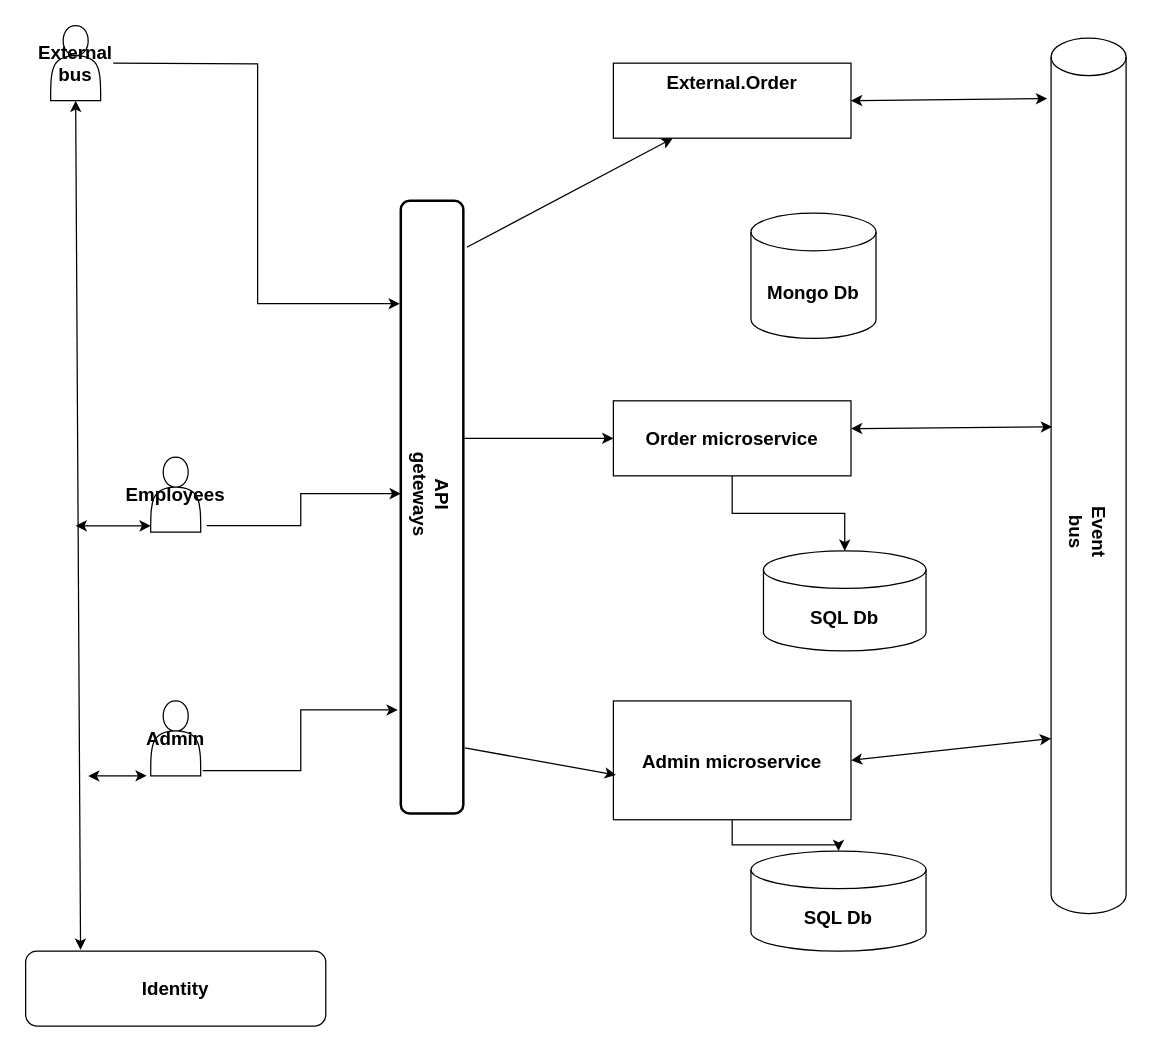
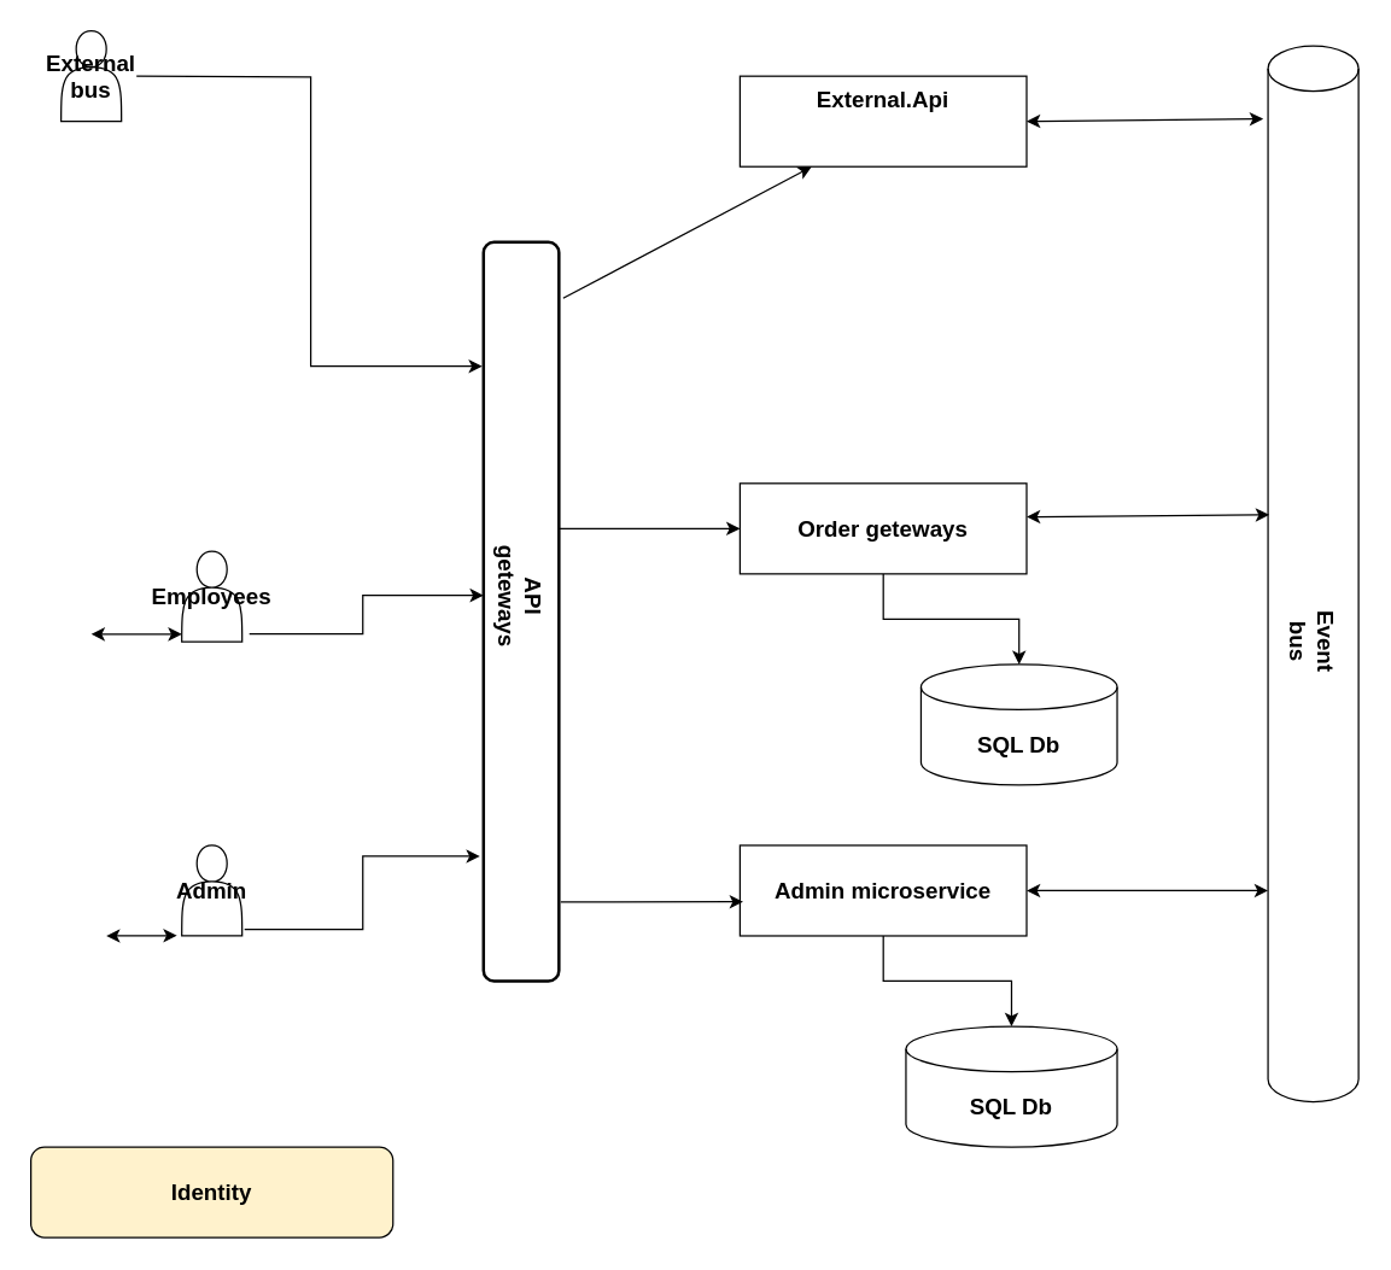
- <mxCell id="3" value="External.Order" style="whiteSpace=wrap;html=1;verticalAlign=top;fontSize=15;fontStyle=1" parent="1" vertex="1"><mxGeometry x="490" y="50" width="190" height="60" as="geometry" /></mxCell>
+ <mxCell id="3" value="External.Api" style="whiteSpace=wrap;html=1;verticalAlign=top;fontSize=15;fontStyle=1" parent="1" vertex="1"><mxGeometry x="490" y="50" width="190" height="60" as="geometry" /></mxCell>
- <mxCell id="4" value="&lt;font style=&quot;font-size: 15px&quot;&gt;&lt;b style=&quot;font-size: 15px&quot;&gt;Mongo Db&lt;/b&gt;&lt;/font&gt;" style="shape=cylinder3;whiteSpace=wrap;html=1;boundedLbl=1;backgroundOutline=1;size=15;fontSize=15;" parent="1" vertex="1"><mxGeometry x="600" y="170" width="100" height="100" as="geometry" /></mxCell>
- <mxCell id="14" value="Order microservice" style="rounded=0;whiteSpace=wrap;html=1;fontSize=15;fontStyle=1" vertex="1" parent="1"><mxGeometry x="490" y="320" width="190" height="60" as="geometry" /></mxCell>
+ <mxCell id="14" value="Order geteways" style="rounded=0;whiteSpace=wrap;html=1;fontSize=15;fontStyle=1" vertex="1" parent="1"><mxGeometry x="490" y="320" width="190" height="60" as="geometry" /></mxCell>
- <mxCell id="12" value="" style="endArrow=classic;startArrow=classic;html=1;rounded=0;fontSize=15;entryX=0.5;entryY=1;entryDx=0;entryDy=0;exitX=0.183;exitY=-0.017;exitDx=0;exitDy=0;exitPerimeter=0;" edge="1" parent="1" source="10" target="8"><mxGeometry width="50" height="50" relative="1" as="geometry"><mxPoint x="50" y="760" as="sourcePoint" /><mxPoint x="820" y="300" as="targetPoint" /></mxGeometry></mxCell>
- <mxCell id="18" value="Admin microservice" style="rounded=0;whiteSpace=wrap;html=1;fontSize=15;fontStyle=1" vertex="1" parent="1"><mxGeometry x="490" y="560" width="190" height="95" as="geometry" /></mxCell>
+ <mxCell id="18" value="Admin microservice" style="rounded=0;whiteSpace=wrap;html=1;fontSize=15;fontStyle=1" vertex="1" parent="1"><mxGeometry x="490" y="560" width="190" height="60" as="geometry" /></mxCell>
- <mxCell id="10" value="Identity" style="rounded=1;whiteSpace=wrap;html=1;fontSize=15;fontStyle=1" vertex="1" parent="1"><mxGeometry x="20" y="760" width="240" height="60" as="geometry" /></mxCell>
+ <mxCell id="10" value="Identity" style="rounded=1;whiteSpace=wrap;html=1;fontSize=15;fontStyle=1;fillColor=#fff2cc;" vertex="1" parent="1"><mxGeometry x="20" y="760" width="240" height="60" as="geometry" /></mxCell>
